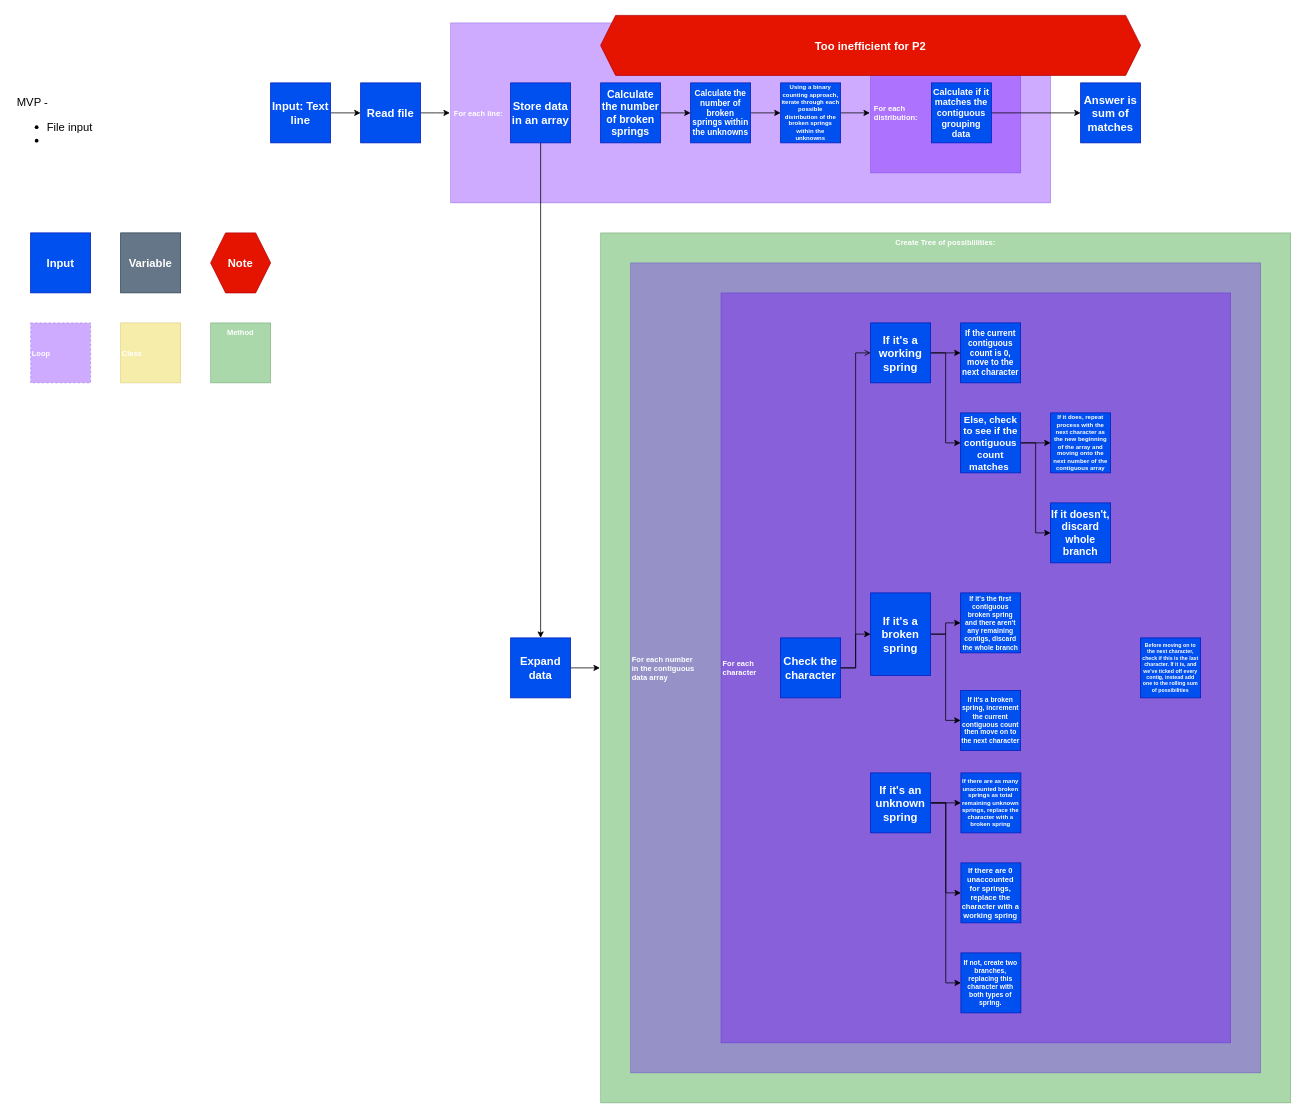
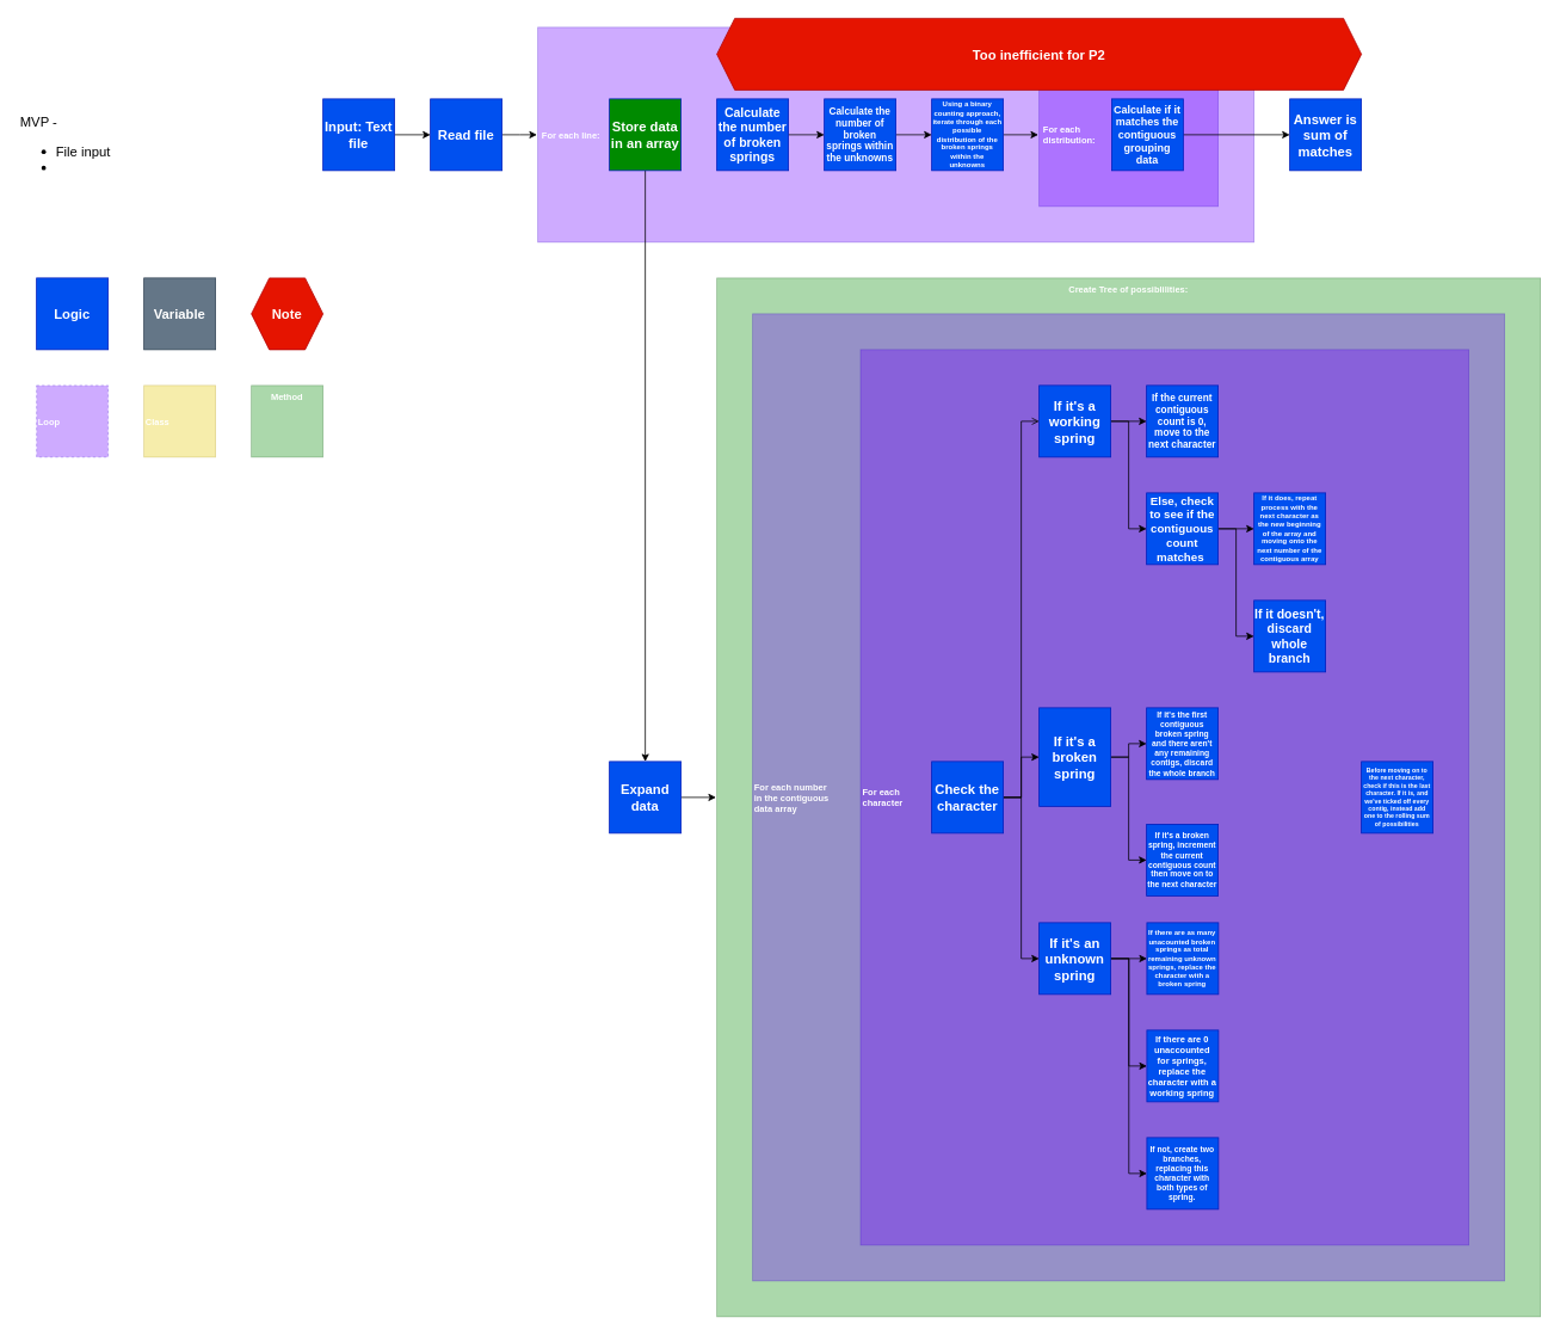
- <mxCell id="12" value="Input: Text line" style="rounded=0;whiteSpace=wrap;html=1;fillColor=#0050ef;fontColor=#ffffff;strokeColor=#001DBC;fontSize=15;fontStyle=1" parent="1" vertex="1"><mxGeometry x="360" y="110" width="80" height="80" as="geometry" /></mxCell>
+ <mxCell id="12" value="Input: Text file" style="rounded=0;whiteSpace=wrap;html=1;fillColor=#0050ef;fontColor=#ffffff;strokeColor=#001DBC;fontSize=15;fontStyle=1" parent="1" vertex="1"><mxGeometry x="360" y="110" width="80" height="80" as="geometry" /></mxCell>
- <mxCell id="17" value="Store data in an array" style="rounded=0;whiteSpace=wrap;html=1;fillColor=#0050ef;fontColor=#ffffff;strokeColor=#001DBC;fontSize=15;fontStyle=1" parent="1" vertex="1"><mxGeometry x="680" y="110" width="80" height="80" as="geometry" /></mxCell>
+ <mxCell id="17" value="Store data in an array" style="rounded=0;whiteSpace=wrap;html=1;fillColor=#008a00;fontColor=#ffffff;strokeColor=#001DBC;fontSize=15;fontStyle=1;" parent="1" vertex="1"><mxGeometry x="680" y="110" width="80" height="80" as="geometry" /></mxCell>
- <mxCell id="8" value="Input" style="rounded=0;whiteSpace=wrap;html=1;fillColor=#0050ef;fontColor=#ffffff;strokeColor=#001DBC;fontSize=15;fontStyle=1" parent="1" vertex="1"><mxGeometry x="40" y="310" width="80" height="80" as="geometry" /></mxCell>
+ <mxCell id="8" value="Logic" style="rounded=0;whiteSpace=wrap;html=1;fillColor=#0050ef;fontColor=#ffffff;strokeColor=#001DBC;fontSize=15;fontStyle=1" parent="1" vertex="1"><mxGeometry x="40" y="310" width="80" height="80" as="geometry" /></mxCell>
+ <mxCell id="48" style="edgeStyle=orthogonalEdgeStyle;rounded=0;orthogonalLoop=1;jettySize=auto;html=1;exitX=1;exitY=0.5;exitDx=0;exitDy=0;entryX=0;entryY=0.5;entryDx=0;entryDy=0;" edge="1" parent="1" source="49" target="54"><mxGeometry relative="1" as="geometry" /></mxCell>
